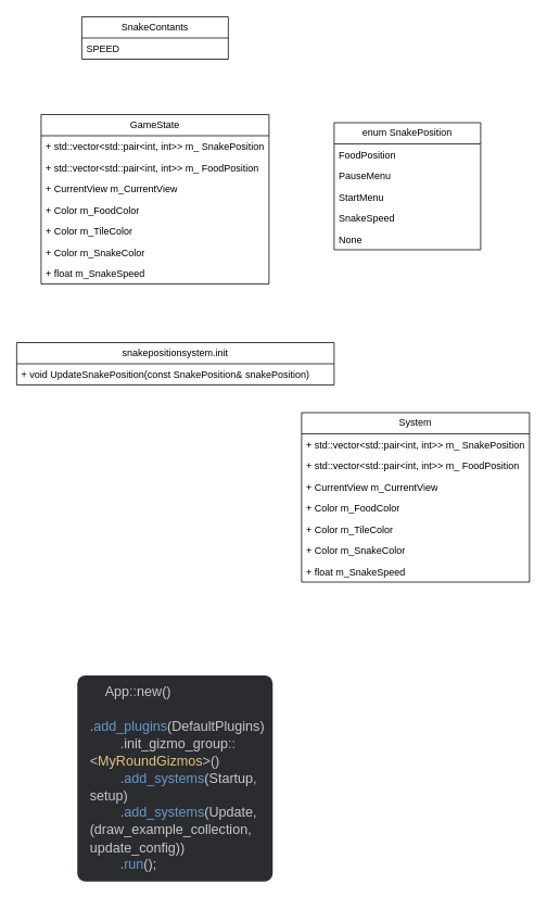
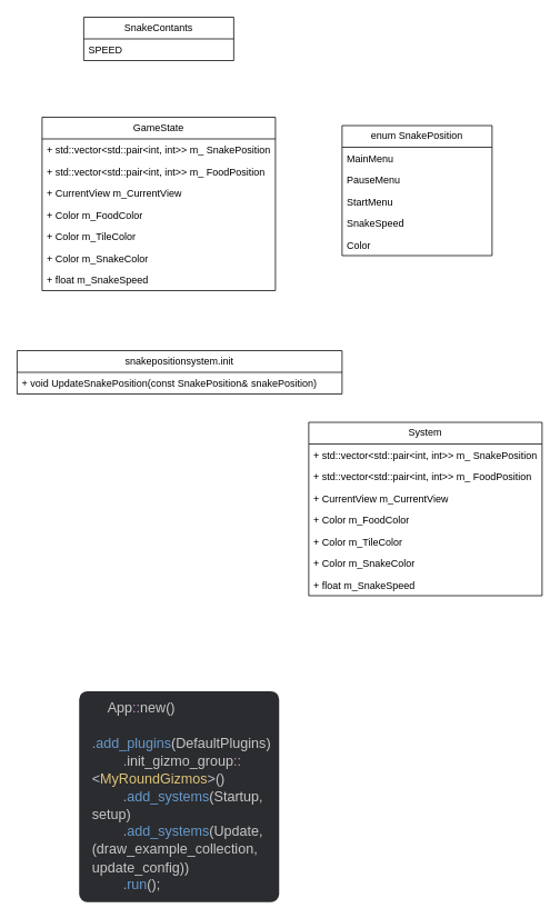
- <mxCell id="11" value="&lt;div&gt;FoodPosition&lt;/div&gt;" style="text;strokeColor=none;fillColor=none;align=left;verticalAlign=top;spacingLeft=4;spacingRight=4;overflow=hidden;rotatable=0;points=[[0,0.5],[1,0.5]];portConstraint=eastwest;whiteSpace=wrap;html=1;" vertex="1" parent="10"><mxGeometry y="26" width="180" height="26" as="geometry" /></mxCell>
+ <mxCell id="11" value="&lt;div&gt;MainMenu&lt;/div&gt;" style="text;strokeColor=none;fillColor=none;align=left;verticalAlign=top;spacingLeft=4;spacingRight=4;overflow=hidden;rotatable=0;points=[[0,0.5],[1,0.5]];portConstraint=eastwest;whiteSpace=wrap;html=1;" vertex="1" parent="10"><mxGeometry y="26" width="180" height="26" as="geometry" /></mxCell>
- <mxCell id="15" value="None" style="text;strokeColor=none;fillColor=none;align=left;verticalAlign=top;spacingLeft=4;spacingRight=4;overflow=hidden;rotatable=0;points=[[0,0.5],[1,0.5]];portConstraint=eastwest;whiteSpace=wrap;html=1;" vertex="1" parent="10"><mxGeometry y="130" width="180" height="26" as="geometry" /></mxCell>
+ <mxCell id="15" value="Color" style="text;strokeColor=none;fillColor=none;align=left;verticalAlign=top;spacingLeft=4;spacingRight=4;overflow=hidden;rotatable=0;points=[[0,0.5],[1,0.5]];portConstraint=eastwest;whiteSpace=wrap;html=1;" vertex="1" parent="10"><mxGeometry y="130" width="180" height="26" as="geometry" /></mxCell>
